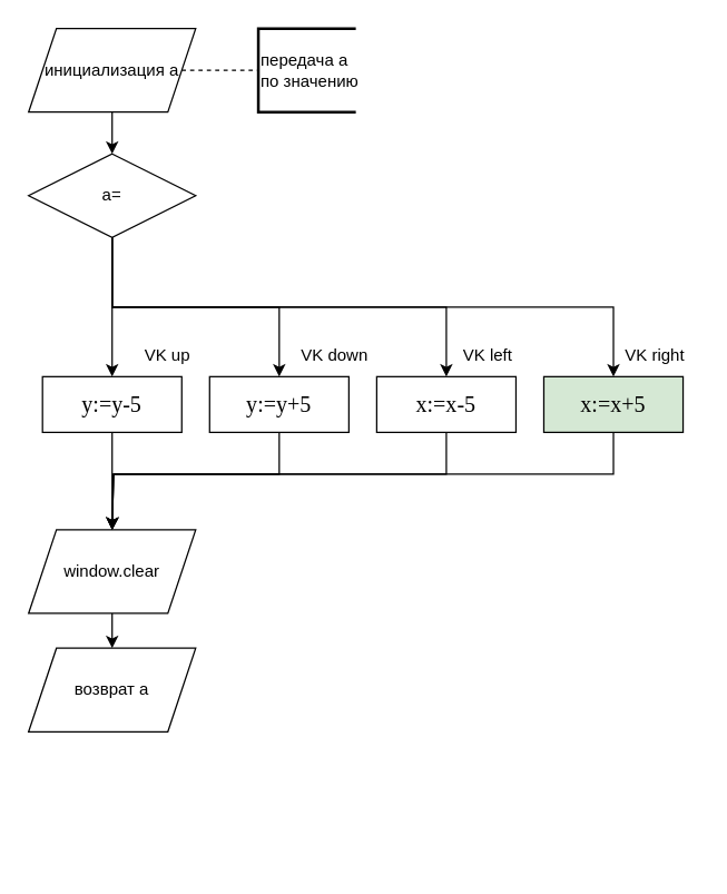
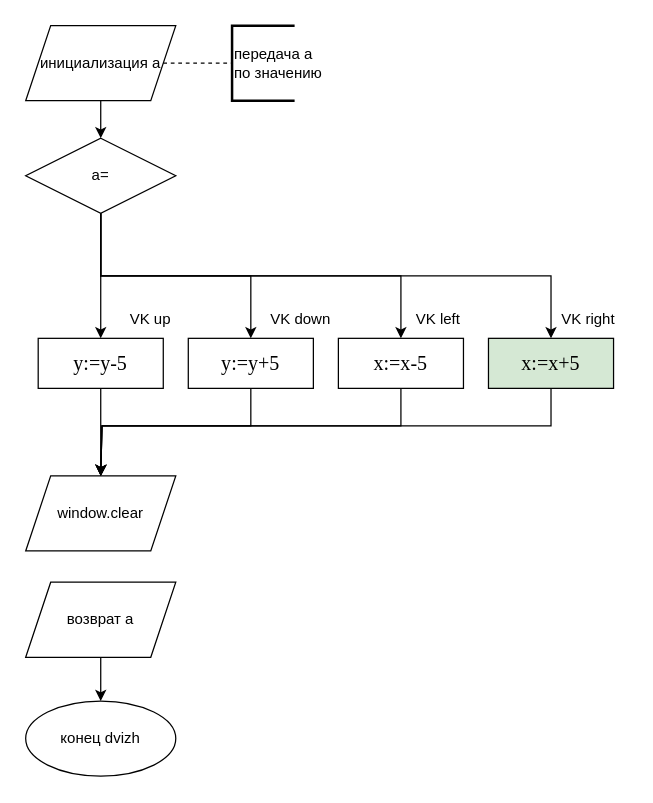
- <mxCell id="5" value="передача а&lt;div&gt;по значению&lt;/div&gt;" style="strokeWidth=2;html=1;shape=mxgraph.flowchart.annotation_1;align=left;pointerEvents=1;" parent="1" vertex="1"><mxGeometry x="185" y="20" width="70" height="60" as="geometry" /></mxCell>
+ <mxCell id="5" value="передача а&lt;div&gt;по значению&lt;/div&gt;" style="strokeWidth=2;html=1;shape=mxgraph.flowchart.annotation_1;align=left;pointerEvents=1;" parent="1" vertex="1"><mxGeometry x="185" y="20" width="50" height="60" as="geometry" /></mxCell>
- <mxCell id="23" style="edgeStyle=orthogonalEdgeStyle;rounded=0;orthogonalLoop=1;jettySize=auto;html=1;" parent="1" source="24" target="26" edge="1"><mxGeometry relative="1" as="geometry"><mxPoint x="80" y="470" as="targetPoint" /></mxGeometry></mxCell>
+ <mxCell id="25" style="edgeStyle=orthogonalEdgeStyle;rounded=0;orthogonalLoop=1;jettySize=auto;html=1;" parent="1" source="26" target="27" edge="1"><mxGeometry relative="1" as="geometry"><mxPoint x="80" y="560" as="targetPoint" /></mxGeometry></mxCell>
+ <mxCell id="27" value="конец dvizh" style="ellipse;whiteSpace=wrap;html=1;" parent="1" vertex="1"><mxGeometry x="20" y="560" width="120" height="60" as="geometry" /></mxCell>
